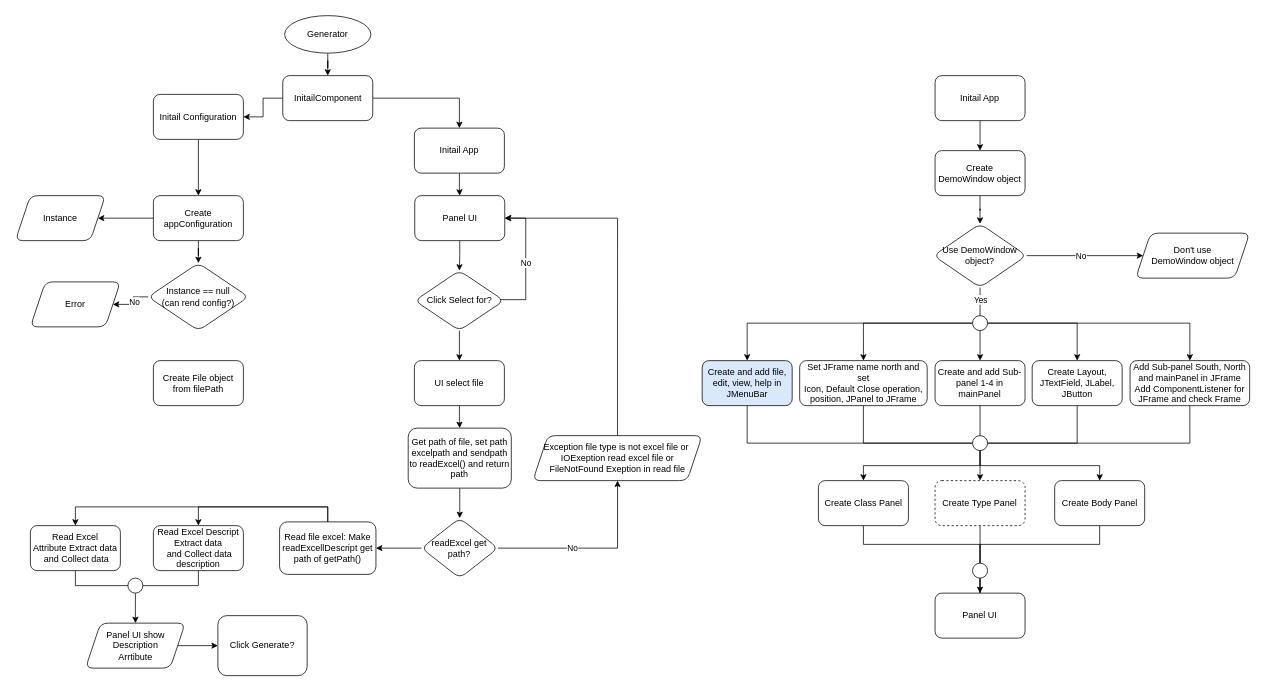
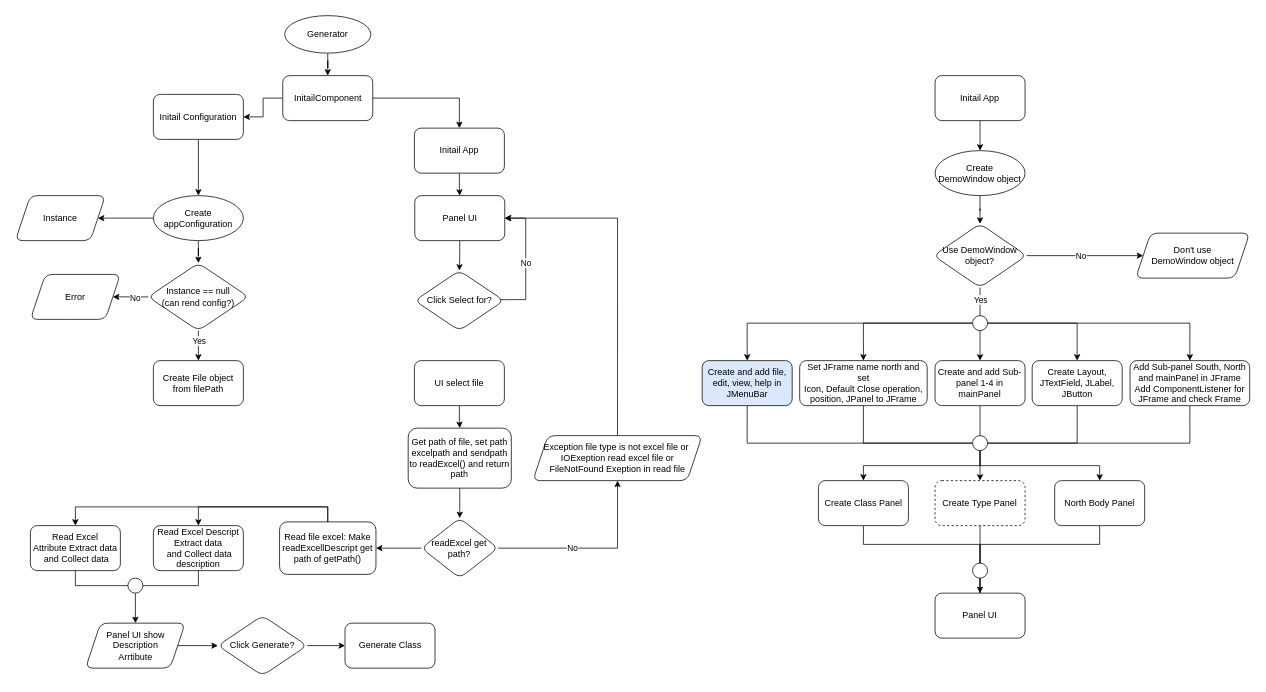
- <mxCell id="23" value="Create&lt;br&gt;DemoWindow object" style="rounded=1;whiteSpace=wrap;html=1;" vertex="1" parent="1"><mxGeometry x="1246.24" y="200" width="120" height="60" as="geometry" /></mxCell>
+ <mxCell id="23" value="Create&lt;br&gt;DemoWindow object" style="ellipse;whiteSpace=wrap;html=1;" vertex="1" parent="1"><mxGeometry x="1246.24" y="200" width="120" height="60" as="geometry" /></mxCell>
- <mxCell id="13" value="Create&lt;br&gt;appConfiguration" style="rounded=1;whiteSpace=wrap;html=1;" vertex="1" parent="1"><mxGeometry x="204" y="260" width="120" height="60" as="geometry" /></mxCell>
+ <mxCell id="13" value="Create&lt;br&gt;appConfiguration" style="ellipse;whiteSpace=wrap;html=1;" vertex="1" parent="1"><mxGeometry x="204" y="260" width="120" height="60" as="geometry" /></mxCell>
- <mxCell id="20" value="Error" style="shape=parallelogram;perimeter=parallelogramPerimeter;whiteSpace=wrap;html=1;fixedSize=1;rounded=1;" vertex="1" parent="1"><mxGeometry x="40" y="375" width="120" height="60" as="geometry" /></mxCell>
+ <mxCell id="20" value="Error" style="shape=parallelogram;perimeter=parallelogramPerimeter;whiteSpace=wrap;html=1;fixedSize=1;rounded=1;" vertex="1" parent="1"><mxGeometry x="40" y="365" width="120" height="60" as="geometry" /></mxCell>
+ <mxCell id="14" value="" style="edgeStyle=orthogonalEdgeStyle;rounded=0;orthogonalLoop=1;jettySize=auto;html=1;" edge="1" parent="1" source="18" target="19"><mxGeometry relative="1" as="geometry" /></mxCell>
+ <mxCell id="15" value="Yes" style="edgeLabel;html=1;align=center;verticalAlign=middle;resizable=0;points=[];" vertex="1" connectable="0" parent="14"><mxGeometry x="-0.033" y="-1" relative="1" as="geometry"><mxPoint x="1" y="-6" as="offset" /></mxGeometry></mxCell>
- <mxCell id="54" value="" style="edgeStyle=orthogonalEdgeStyle;rounded=0;orthogonalLoop=1;jettySize=auto;html=1;" edge="1" parent="1" source="55" target="57"><mxGeometry relative="1" as="geometry" /></mxCell>
- <mxCell id="67" value="Create Body Panel" style="rounded=1;whiteSpace=wrap;html=1;" vertex="1" parent="1"><mxGeometry x="1405.74" y="640" width="120" height="60" as="geometry" /></mxCell>
+ <mxCell id="67" value="North Body Panel" style="rounded=1;whiteSpace=wrap;html=1;" vertex="1" parent="1"><mxGeometry x="1405.74" y="640" width="120" height="60" as="geometry" /></mxCell>
- <mxCell id="87" value="Click Generate?" style="whiteSpace=wrap;html=1;rounded=1;" vertex="1" parent="1"><mxGeometry x="290" y="820" width="119" height="80" as="geometry" /></mxCell>
+ <mxCell id="87" value="Click Generate?" style="rhombus;whiteSpace=wrap;html=1;rounded=1;" vertex="1" parent="1"><mxGeometry x="290" y="820" width="119" height="80" as="geometry" /></mxCell>
+ <mxCell id="86" value="" style="edgeStyle=orthogonalEdgeStyle;rounded=0;orthogonalLoop=1;jettySize=auto;html=1;" edge="1" parent="1" source="87" target="88"><mxGeometry relative="1" as="geometry" /></mxCell>
+ <mxCell id="88" value="Generate Class" style="rounded=1;whiteSpace=wrap;html=1;" vertex="1" parent="1"><mxGeometry x="459.5" y="830" width="120" height="60" as="geometry" /></mxCell>
